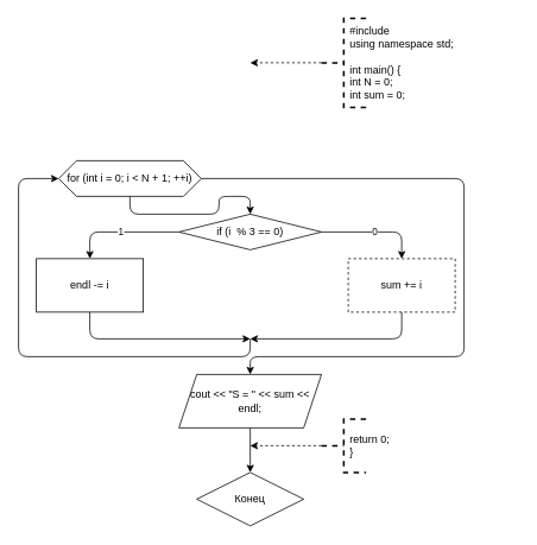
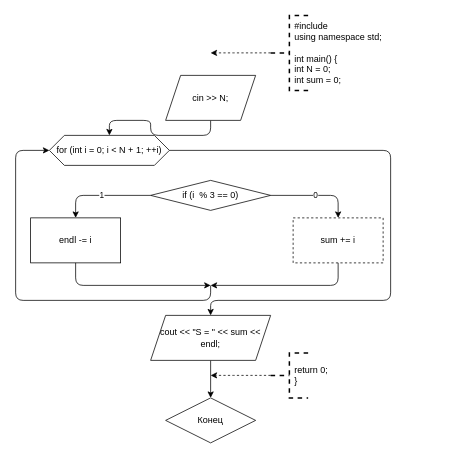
+ <mxCell id="3" value="cin &amp;gt;&amp;gt; N;" style="shape=parallelogram;perimeter=parallelogramPerimeter;whiteSpace=wrap;html=1;fixedSize=1;" vertex="1" parent="1"><mxGeometry x="220" y="100" width="120" height="60" as="geometry" /></mxCell>
+ <mxCell id="2" style="edgeStyle=orthogonalEdgeStyle;rounded=1;orthogonalLoop=1;jettySize=auto;html=1;" edge="1" parent="1" source="3" target="5"><mxGeometry relative="1" as="geometry" /></mxCell>
- <mxCell id="4" style="edgeStyle=orthogonalEdgeStyle;rounded=1;orthogonalLoop=1;jettySize=auto;html=1;" edge="1" parent="1" source="5" target="8"><mxGeometry relative="1" as="geometry" /></mxCell>
